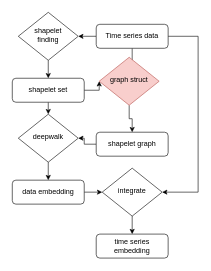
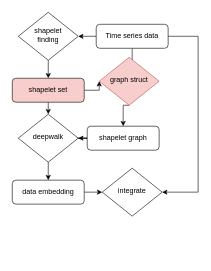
- <mxCell id="10" value="shapelet set" style="rounded=1;whiteSpace=wrap;html=1;fontSize=12;glass=0;strokeWidth=1;shadow=0;" parent="1" vertex="1"><mxGeometry x="20" y="130" width="120" height="40" as="geometry" /></mxCell>
+ <mxCell id="10" value="shapelet set" style="rounded=1;whiteSpace=wrap;html=1;fontSize=12;glass=0;strokeWidth=1;shadow=0;fillColor=#f8cecc;" parent="1" vertex="1"><mxGeometry x="20" y="130" width="120" height="40" as="geometry" /></mxCell>
- <mxCell id="14" value="shapelet graph" style="rounded=1;whiteSpace=wrap;html=1;fontSize=12;glass=0;strokeWidth=1;shadow=0;" parent="1" vertex="1"><mxGeometry x="160" y="220" width="120" height="40" as="geometry" /></mxCell>
+ <mxCell id="14" value="shapelet graph" style="rounded=1;whiteSpace=wrap;html=1;fontSize=12;glass=0;strokeWidth=1;shadow=0;" parent="1" vertex="1"><mxGeometry x="145" y="210" width="120" height="40" as="geometry" /></mxCell>
- <mxCell id="19" style="edgeStyle=orthogonalEdgeStyle;rounded=0;orthogonalLoop=1;jettySize=auto;html=1;exitX=0.5;exitY=1;exitDx=0;exitDy=0;entryX=0.5;entryY=0;entryDx=0;entryDy=0;" parent="1" source="20" target="21" edge="1"><mxGeometry relative="1" as="geometry" /></mxCell>
- <mxCell id="21" value="time series embedding" style="rounded=1;whiteSpace=wrap;html=1;fontSize=12;glass=0;strokeWidth=1;shadow=0;" parent="1" vertex="1"><mxGeometry x="160" y="390" width="120" height="40" as="geometry" /></mxCell>
